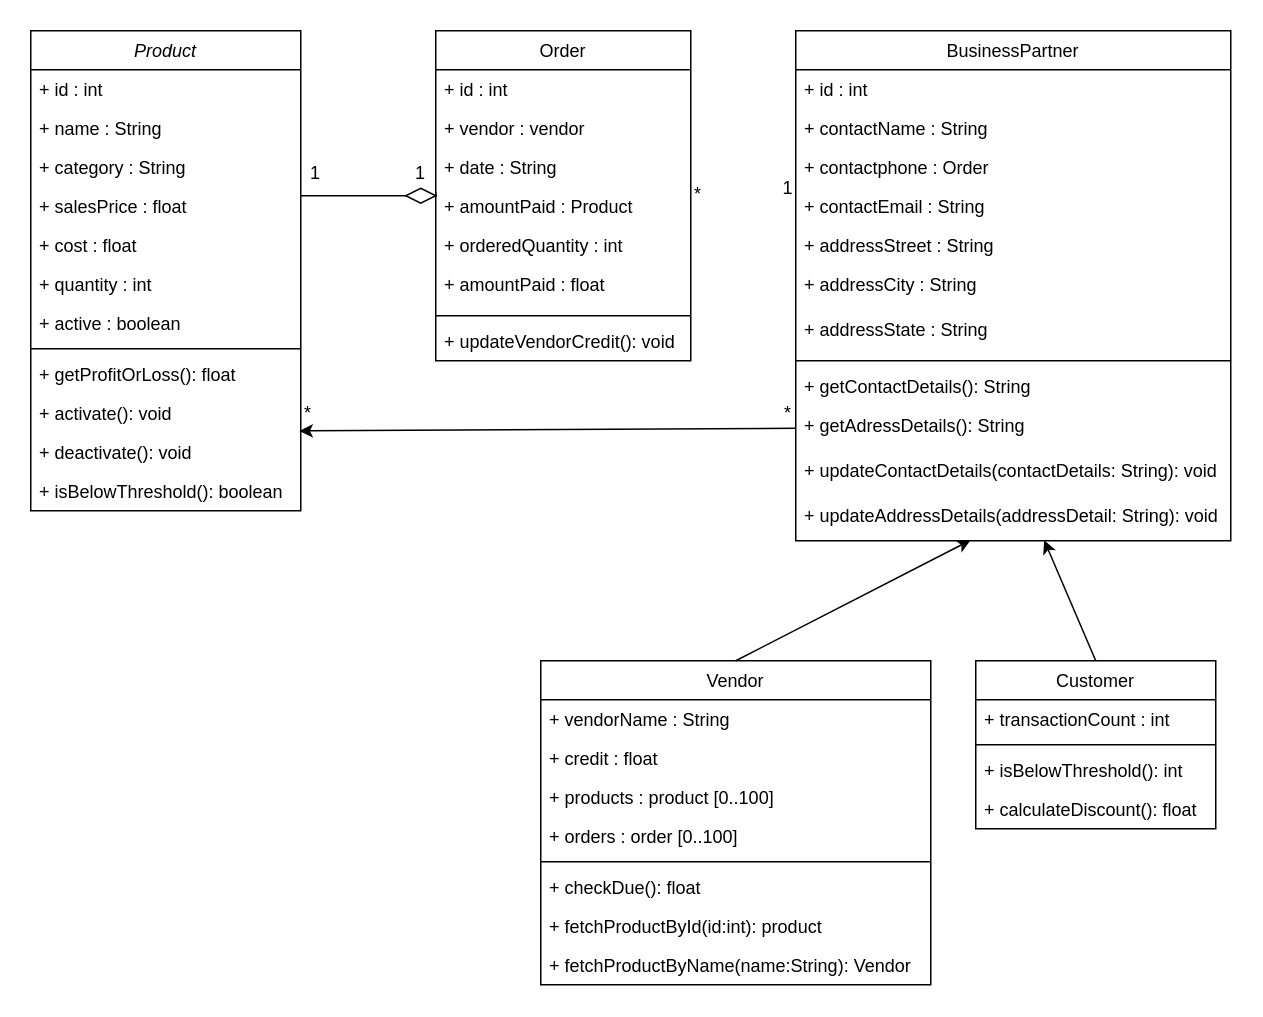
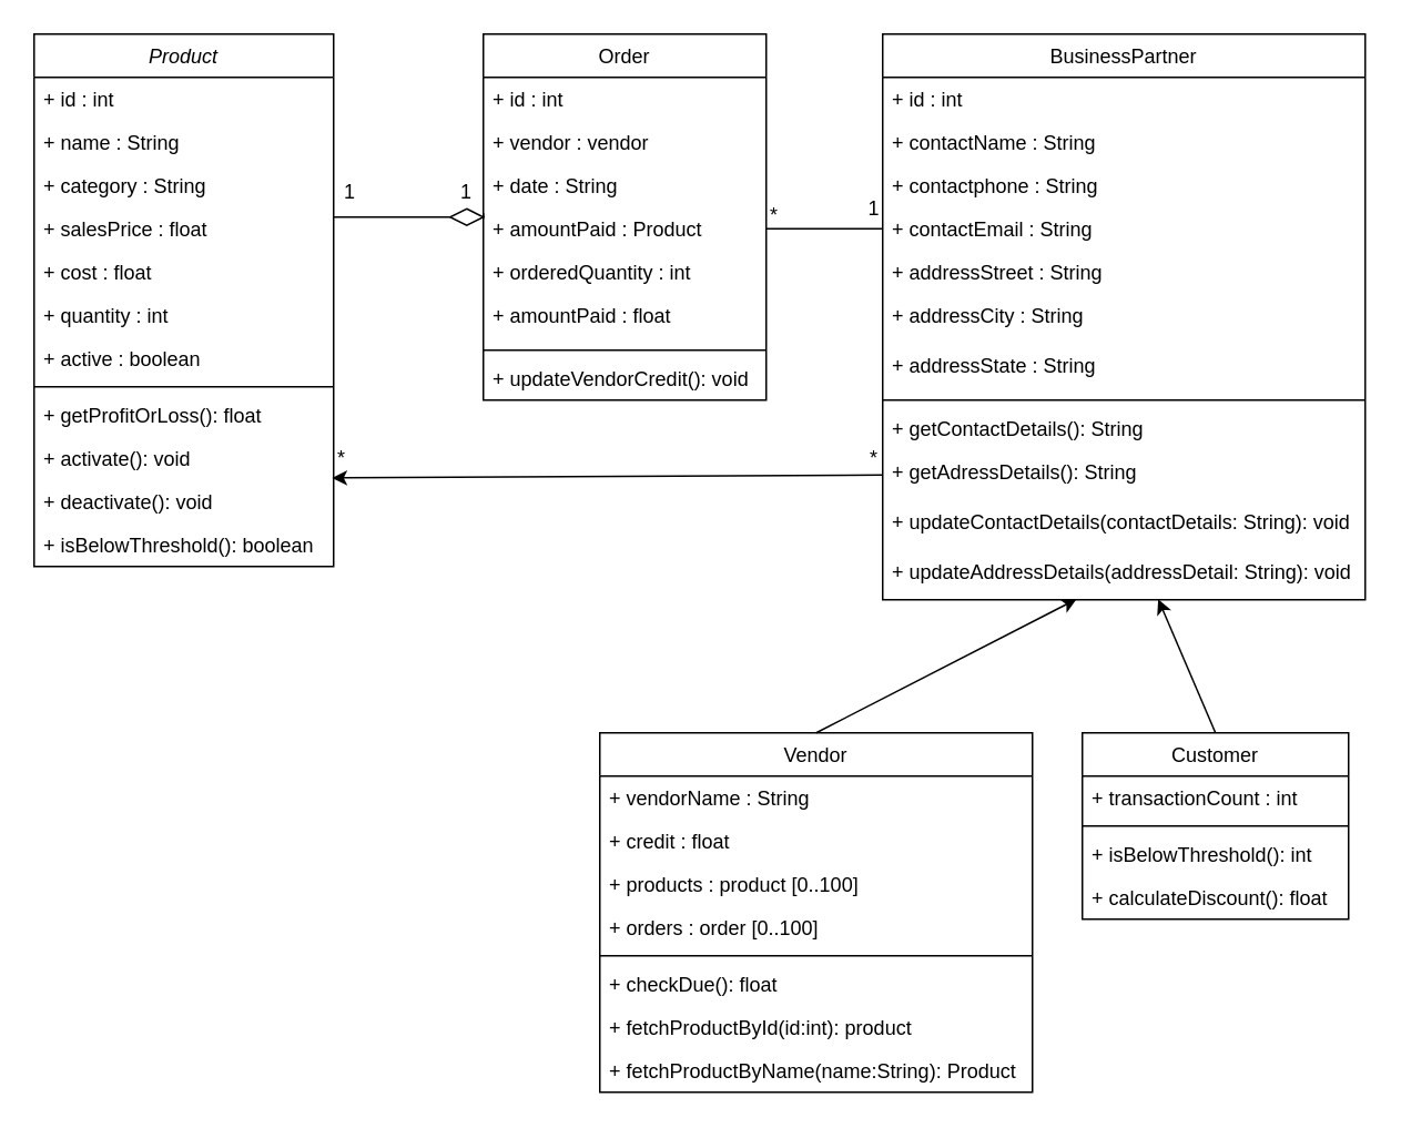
- <mxCell id="27" value="+ contactphone : Order" style="text;align=left;verticalAlign=top;spacingLeft=4;spacingRight=4;overflow=hidden;rotatable=0;points=[[0,0.5],[1,0.5]];portConstraint=eastwest;rounded=0;shadow=0;html=0;" vertex="1" parent="24"><mxGeometry y="78" width="290" height="26" as="geometry" /></mxCell>
+ <mxCell id="27" value="+ contactphone : String" style="text;align=left;verticalAlign=top;spacingLeft=4;spacingRight=4;overflow=hidden;rotatable=0;points=[[0,0.5],[1,0.5]];portConstraint=eastwest;rounded=0;shadow=0;html=0;" vertex="1" parent="24"><mxGeometry y="78" width="290" height="26" as="geometry" /></mxCell>
+ <mxCell id="38" value="" style="endArrow=none;html=1;rounded=0;entryX=0;entryY=0.5;entryDx=0;entryDy=0;exitX=1;exitY=0.5;exitDx=0;exitDy=0;" edge="1" parent="1" source="19" target="28"><mxGeometry width="50" height="50" relative="1" as="geometry"><mxPoint x="320" y="340" as="sourcePoint" /><mxPoint x="370" y="290" as="targetPoint" /></mxGeometry></mxCell>
- <mxCell id="47" value="+ fetchProductByName(name:String): Vendor" style="text;align=left;verticalAlign=top;spacingLeft=4;spacingRight=4;overflow=hidden;rotatable=0;points=[[0,0.5],[1,0.5]];portConstraint=eastwest;" vertex="1" parent="39"><mxGeometry y="190" width="260" height="26" as="geometry" /></mxCell>
+ <mxCell id="47" value="+ fetchProductByName(name:String): Product" style="text;align=left;verticalAlign=top;spacingLeft=4;spacingRight=4;overflow=hidden;rotatable=0;points=[[0,0.5],[1,0.5]];portConstraint=eastwest;" vertex="1" parent="39"><mxGeometry y="190" width="260" height="26" as="geometry" /></mxCell>
